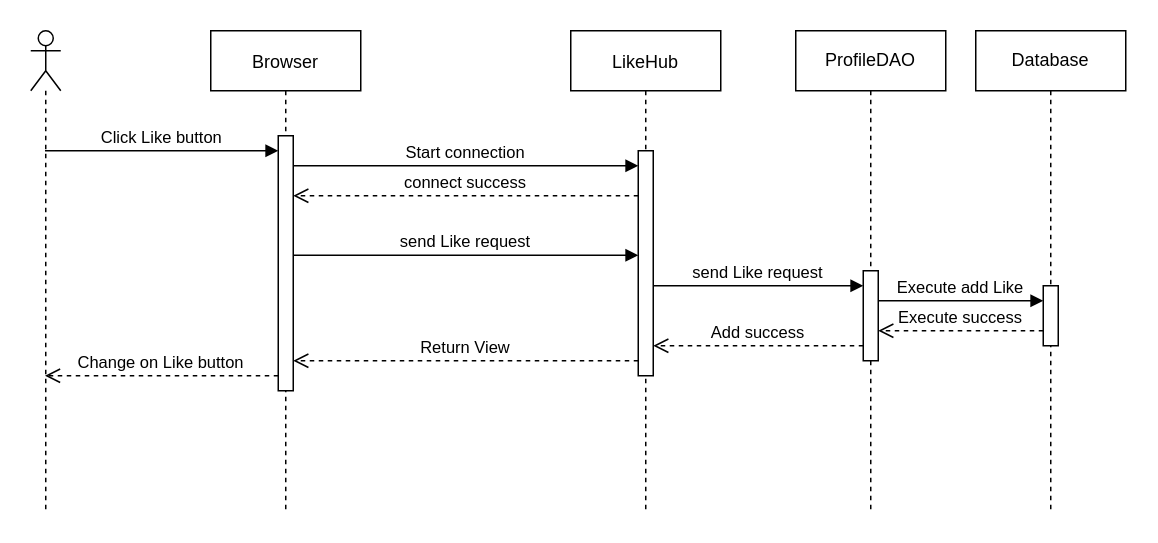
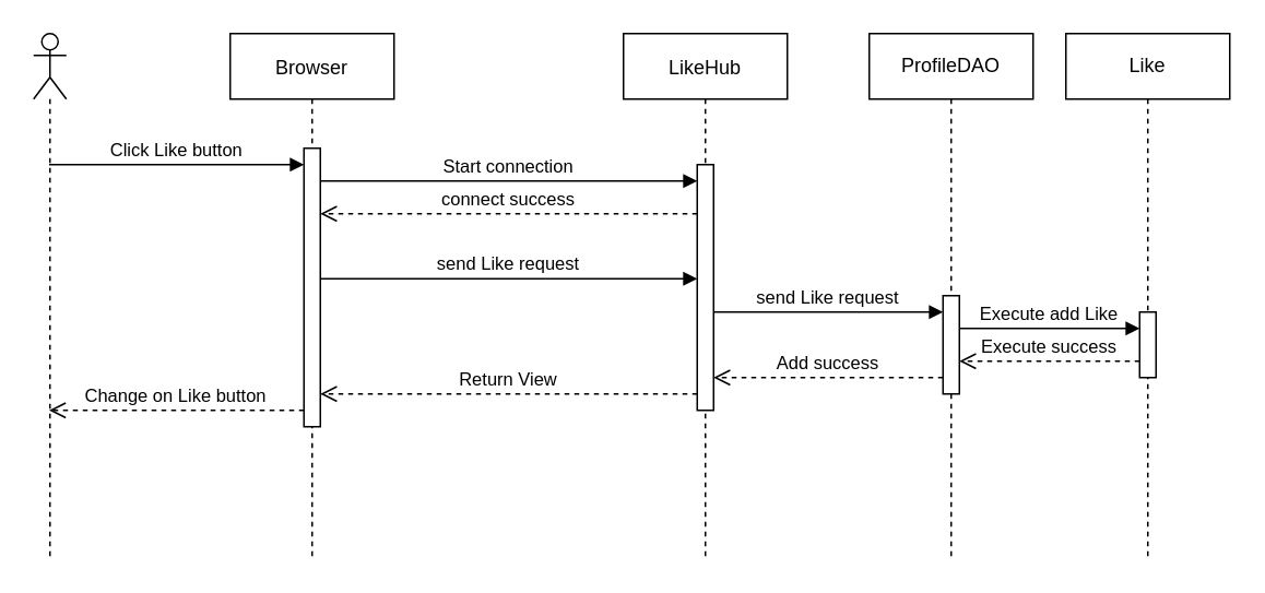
- <mxCell id="15" value="Database" style="shape=umlLifeline;perimeter=lifelinePerimeter;whiteSpace=wrap;html=1;container=1;collapsible=0;recursiveResize=0;outlineConnect=0;" parent="1" vertex="1"><mxGeometry x="650" y="20" width="100" height="320" as="geometry" /></mxCell>
+ <mxCell id="15" value="Like" style="shape=umlLifeline;perimeter=lifelinePerimeter;whiteSpace=wrap;html=1;container=1;collapsible=0;recursiveResize=0;outlineConnect=0;" parent="1" vertex="1"><mxGeometry x="650" y="20" width="100" height="320" as="geometry" /></mxCell>
